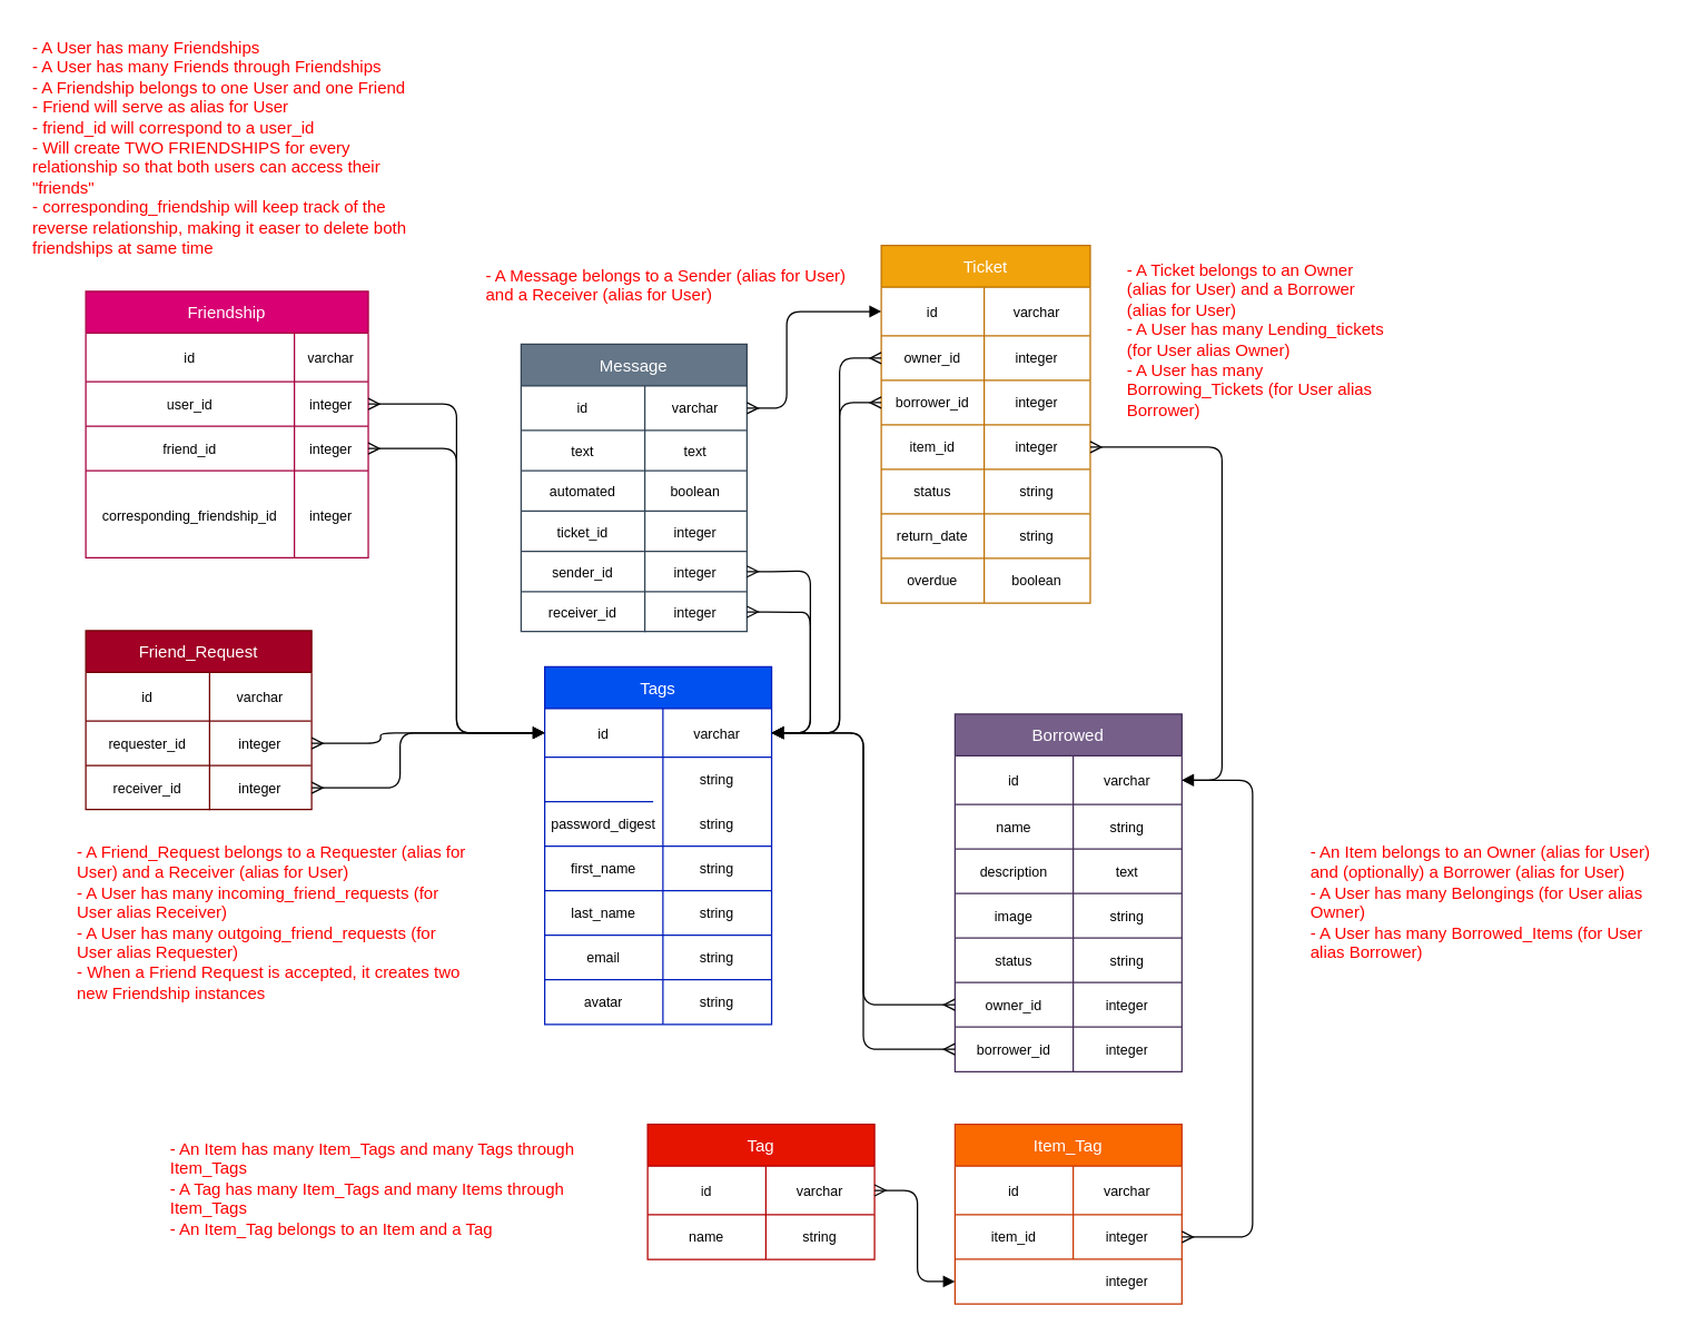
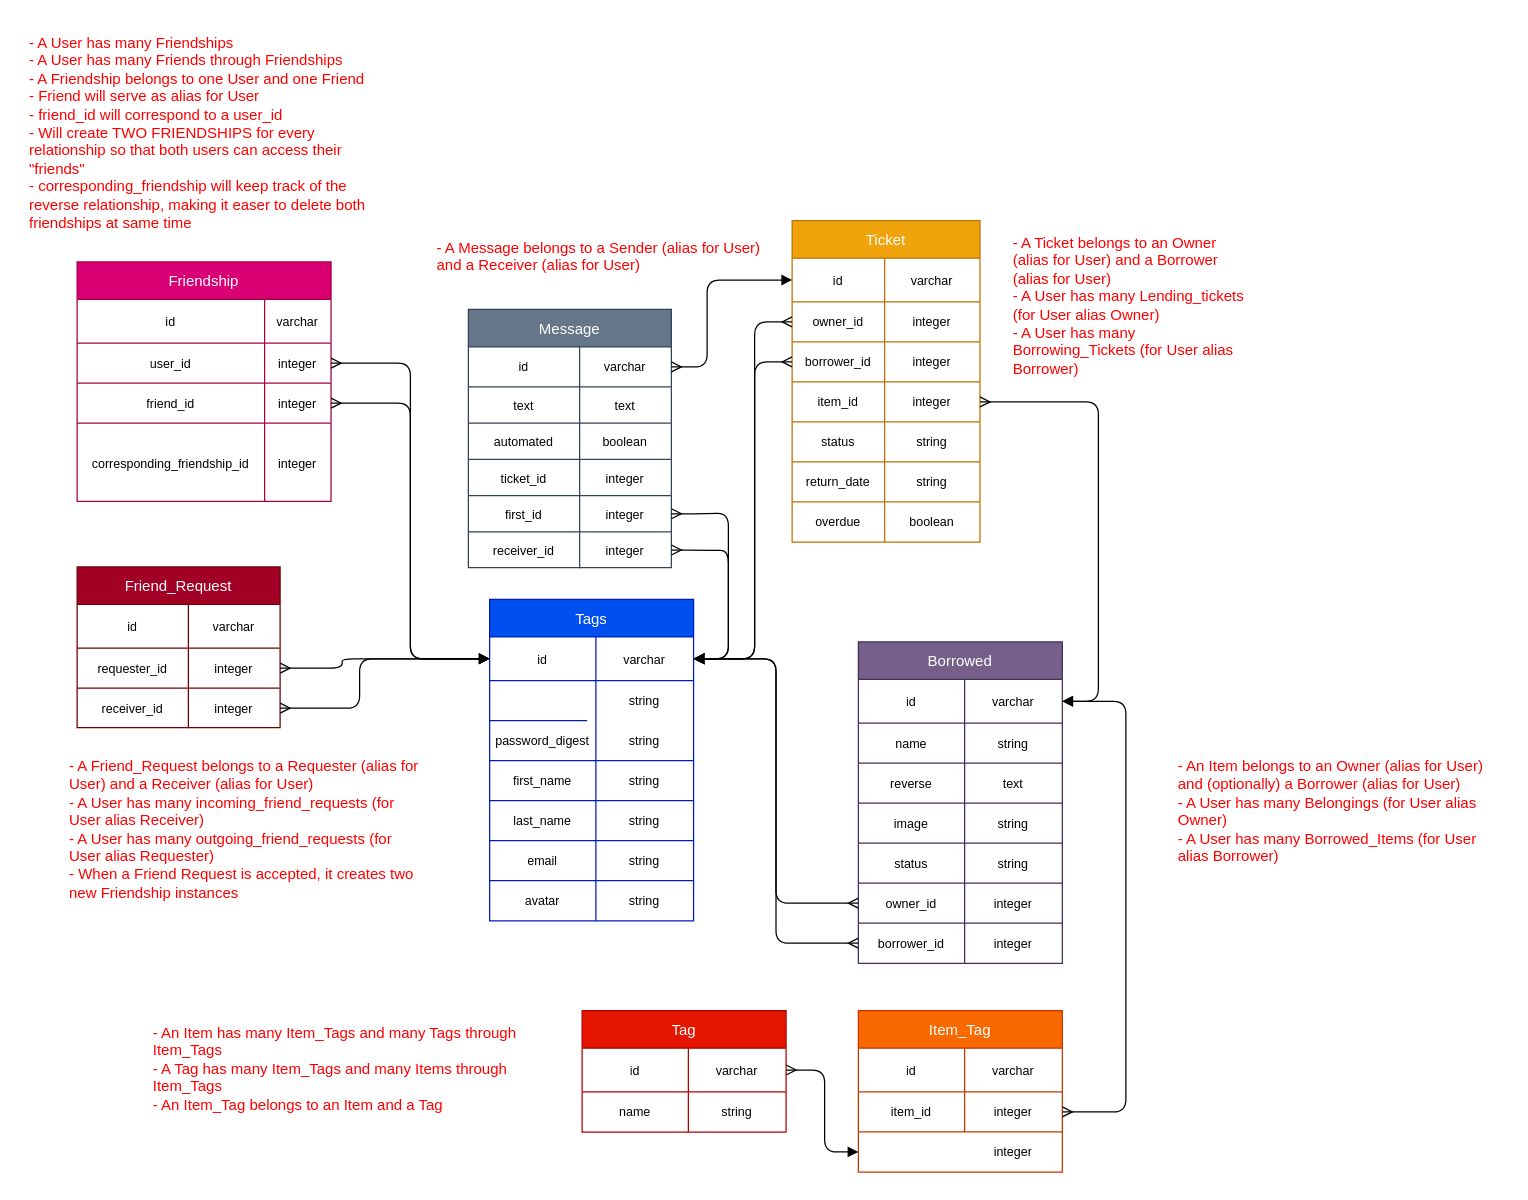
- <mxCell id="116" value="sender_id" style="shape=partialRectangle;html=1;whiteSpace=wrap;connectable=0;overflow=hidden;fillColor=none;top=0;left=0;bottom=0;right=0;pointerEvents=1;fontSize=10;fontColor=#000000;" parent="115" vertex="1"><mxGeometry width="89" height="29" as="geometry"><mxRectangle width="89" height="29" as="alternateBounds" /></mxGeometry></mxCell>
+ <mxCell id="116" value="first_id" style="shape=partialRectangle;html=1;whiteSpace=wrap;connectable=0;overflow=hidden;fillColor=none;top=0;left=0;bottom=0;right=0;pointerEvents=1;fontSize=10;fontColor=#000000;" parent="115" vertex="1"><mxGeometry width="89" height="29" as="geometry"><mxRectangle width="89" height="29" as="alternateBounds" /></mxGeometry></mxCell>
- <mxCell id="60" value="description" style="shape=partialRectangle;html=1;whiteSpace=wrap;connectable=0;overflow=hidden;fillColor=none;top=0;left=0;bottom=0;right=0;pointerEvents=1;fontSize=10;fontColor=#000000;" parent="59" vertex="1"><mxGeometry width="85" height="32" as="geometry"><mxRectangle width="85" height="32" as="alternateBounds" /></mxGeometry></mxCell>
+ <mxCell id="60" value="reverse" style="shape=partialRectangle;html=1;whiteSpace=wrap;connectable=0;overflow=hidden;fillColor=none;top=0;left=0;bottom=0;right=0;pointerEvents=1;fontSize=10;fontColor=#000000;" parent="59" vertex="1"><mxGeometry width="85" height="32" as="geometry"><mxRectangle width="85" height="32" as="alternateBounds" /></mxGeometry></mxCell>
